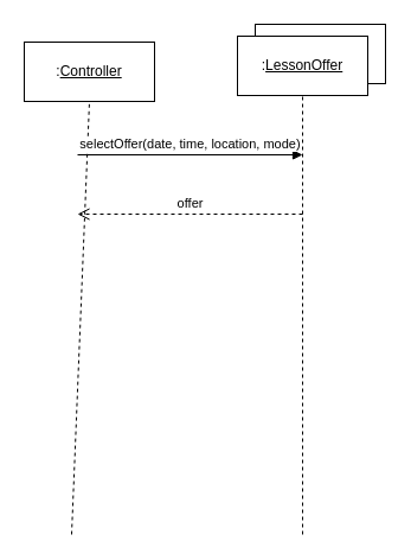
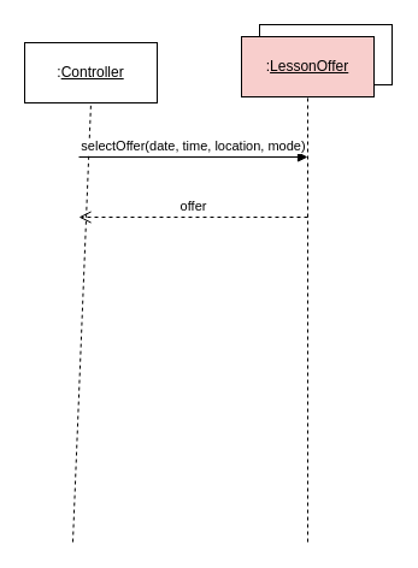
- <mxCell id="6" value=":&lt;u&gt;LessonOffer&lt;/u&gt;" style="html=1;whiteSpace=wrap;" vertex="1" parent="1"><mxGeometry x="200" y="30" width="110" height="50" as="geometry" /></mxCell>
+ <mxCell id="6" value=":&lt;u&gt;LessonOffer&lt;/u&gt;" style="html=1;whiteSpace=wrap;fillColor=#f8cecc;" vertex="1" parent="1"><mxGeometry x="200" y="30" width="110" height="50" as="geometry" /></mxCell>
